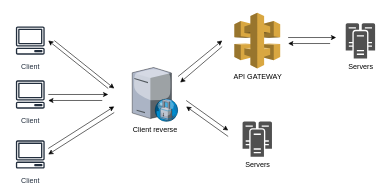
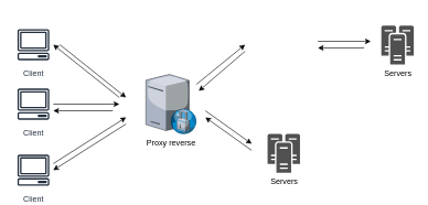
- <mxCell id="20" value="API GATEWAY" style="outlineConnect=0;dashed=0;verticalLabelPosition=bottom;verticalAlign=top;align=center;html=1;shape=mxgraph.aws3.api_gateway;fillColor=#D9A741;gradientColor=none;" parent="1" vertex="1"><mxGeometry x="390.25" y="20.5" width="76.5" height="93" as="geometry" /></mxCell>
- <mxCell id="7" value="Client reverse" style="verticalLabelPosition=bottom;sketch=0;aspect=fixed;html=1;verticalAlign=top;strokeColor=none;align=center;outlineConnect=0;shape=mxgraph.citrix.proxy_server;" parent="1" vertex="1"><mxGeometry x="220" y="112" width="76.5" height="90" as="geometry" /></mxCell>
+ <mxCell id="7" value="Proxy reverse" style="verticalLabelPosition=bottom;sketch=0;aspect=fixed;html=1;verticalAlign=top;strokeColor=none;align=center;outlineConnect=0;shape=mxgraph.citrix.proxy_server;" parent="1" vertex="1"><mxGeometry x="220" y="112" width="76.5" height="90" as="geometry" /></mxCell>
